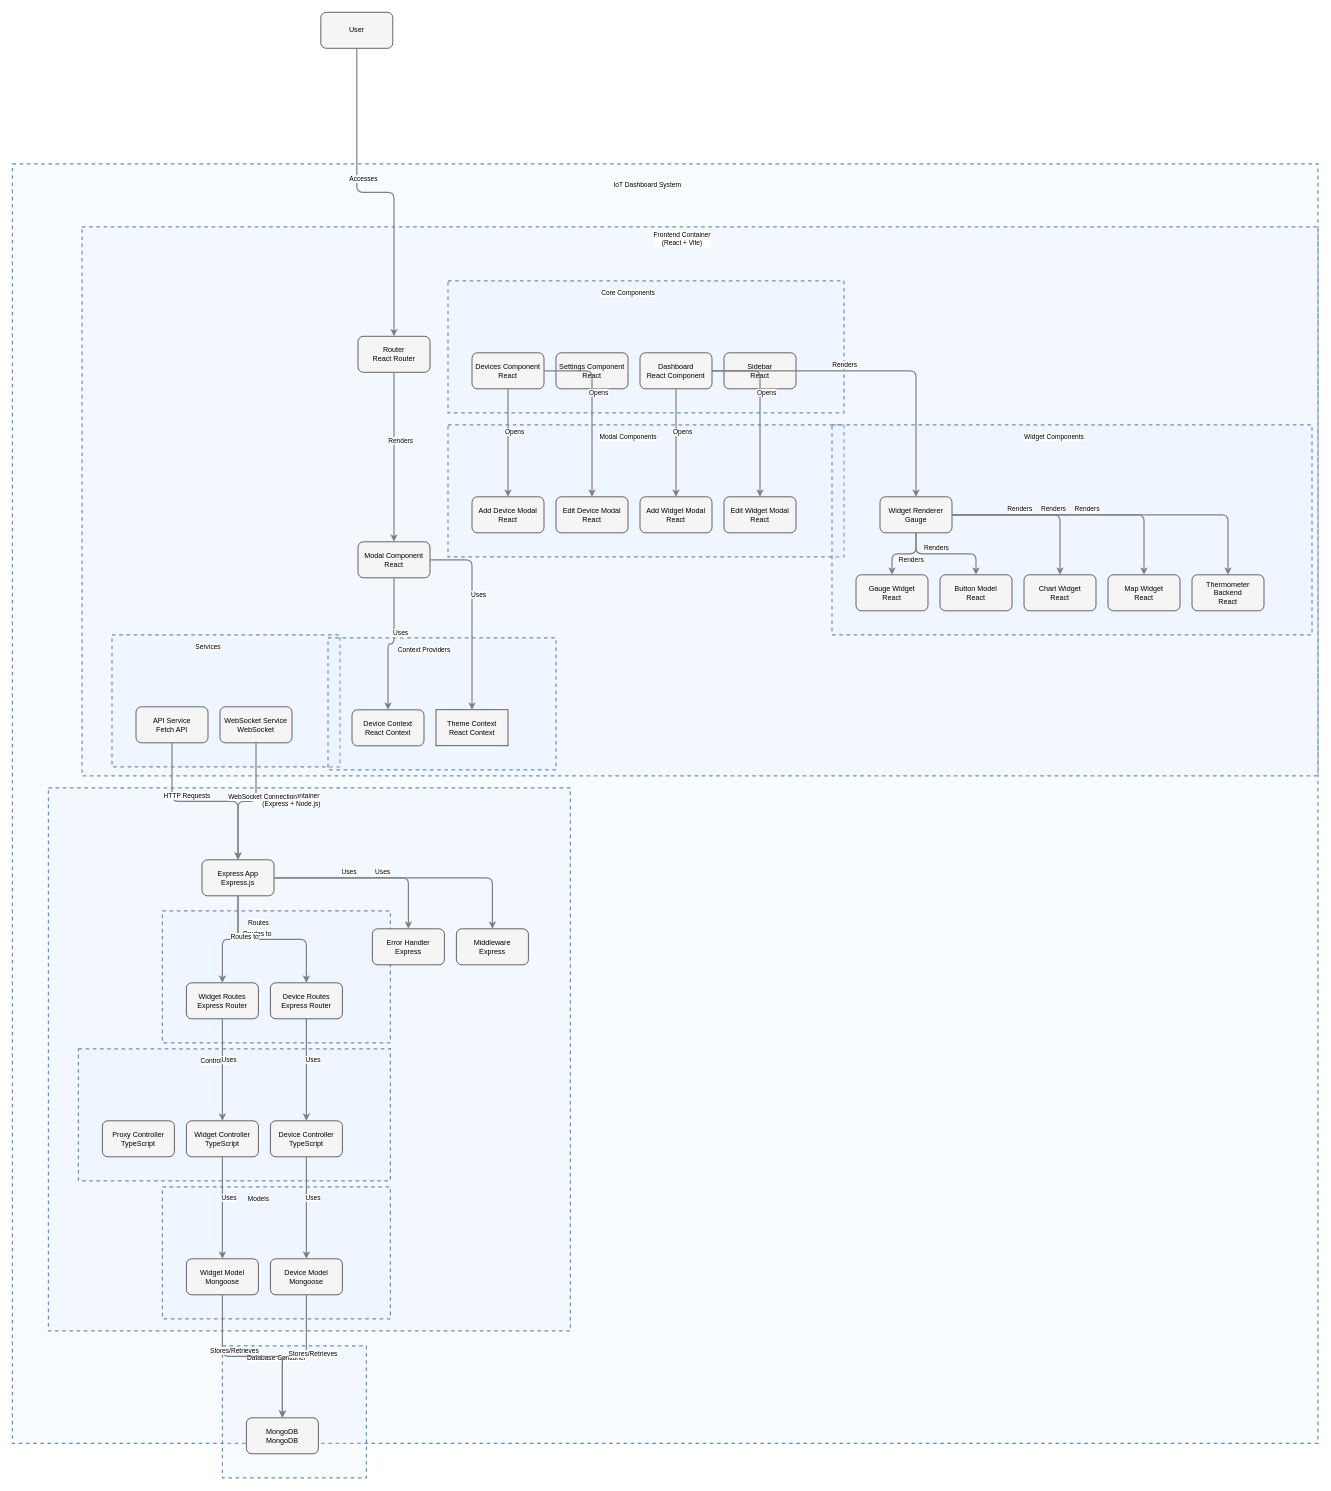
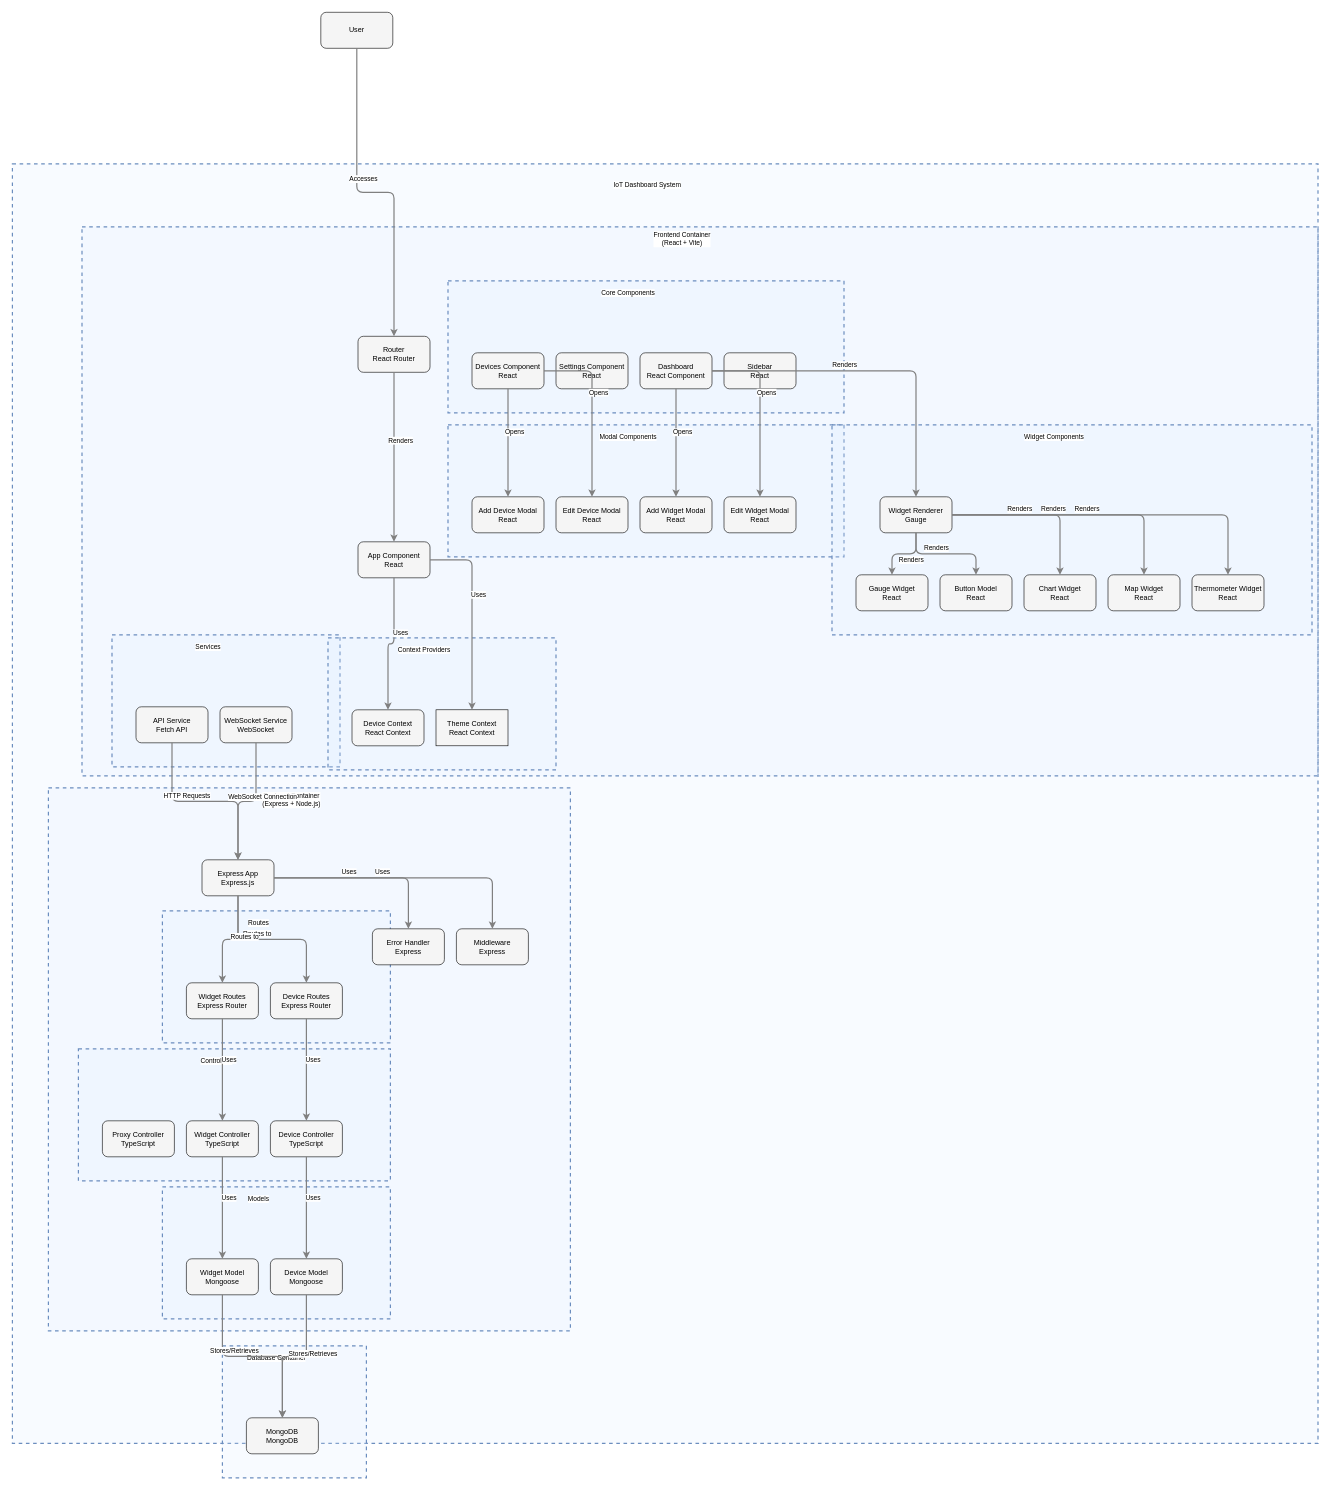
- <mxCell id="28" value="Modal Component&lt;br&gt;React" style="rounded=1;whiteSpace=wrap;html=1;fillColor=#f5f5f5" vertex="1" parent="22"><mxGeometry x="460" y="525" width="120" height="60" as="geometry" /></mxCell>
+ <mxCell id="28" value="App Component&lt;br&gt;React" style="rounded=1;whiteSpace=wrap;html=1;fillColor=#f5f5f5" vertex="1" parent="22"><mxGeometry x="460" y="525" width="120" height="60" as="geometry" /></mxCell>
- <mxCell id="42" value="Thermometer Backend&lt;br&gt;React" style="rounded=1;whiteSpace=wrap;html=1;fillColor=#f5f5f5" vertex="1" parent="14"><mxGeometry x="600" y="250" width="120" height="60" as="geometry" /></mxCell>
+ <mxCell id="42" value="Thermometer Widget&lt;br&gt;React" style="rounded=1;whiteSpace=wrap;html=1;fillColor=#f5f5f5" vertex="1" parent="14"><mxGeometry x="600" y="250" width="120" height="60" as="geometry" /></mxCell>
